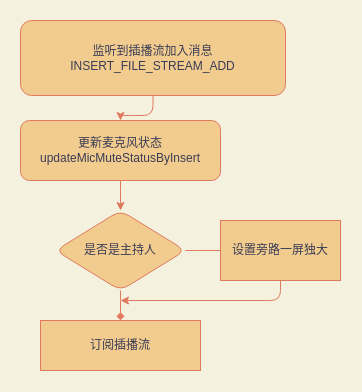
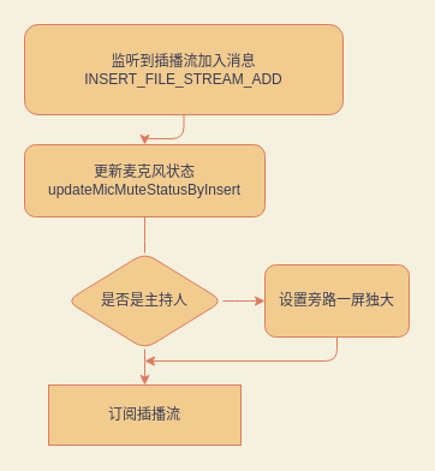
- <mxCell id="10" value="" style="edgeStyle=orthogonalEdgeStyle;curved=0;rounded=1;sketch=0;orthogonalLoop=1;jettySize=auto;html=1;fontColor=#393C56;strokeColor=#E07A5F;fillColor=#F2CC8F;" edge="1" parent="1" source="11" target="6"><mxGeometry relative="1" as="geometry" /></mxCell>
+ <mxCell id="10" value="" style="edgeStyle=orthogonalEdgeStyle;curved=0;rounded=1;sketch=0;orthogonalLoop=1;jettySize=auto;html=1;fontColor=#393C56;strokeColor=#E07A5F;fillColor=#F2CC8F;endArrow=none;" edge="1" parent="1" source="11" target="6"><mxGeometry relative="1" as="geometry" /></mxCell>
- <mxCell id="4" value="" style="edgeStyle=orthogonalEdgeStyle;curved=0;rounded=1;sketch=0;orthogonalLoop=1;jettySize=auto;html=1;fontColor=#393C56;strokeColor=#E07A5F;fillColor=#F2CC8F;endArrow=none;" edge="1" parent="1" source="6" target="8"><mxGeometry relative="1" as="geometry" /></mxCell>
+ <mxCell id="4" value="" style="edgeStyle=orthogonalEdgeStyle;curved=0;rounded=1;sketch=0;orthogonalLoop=1;jettySize=auto;html=1;fontColor=#393C56;strokeColor=#E07A5F;fillColor=#F2CC8F;" edge="1" parent="1" source="6" target="8"><mxGeometry relative="1" as="geometry" /></mxCell>
- <mxCell id="8" value="设置旁路一屏独大" style="whiteSpace=wrap;html=1;fillColor=#F2CC8F;strokeColor=#E07A5F;fontColor=#393C56;sketch=0;rounded=0;" vertex="1" parent="1"><mxGeometry x="220" y="220" width="120" height="60" as="geometry" /></mxCell>
+ <mxCell id="8" value="设置旁路一屏独大" style="whiteSpace=wrap;html=1;fillColor=#F2CC8F;strokeColor=#E07A5F;fontColor=#393C56;rounded=1;sketch=0;" vertex="1" parent="1"><mxGeometry x="220" y="220" width="120" height="60" as="geometry" /></mxCell>
- <mxCell id="5" value="" style="edgeStyle=orthogonalEdgeStyle;curved=0;rounded=1;sketch=0;orthogonalLoop=1;jettySize=auto;html=1;fontColor=#393C56;strokeColor=#E07A5F;fillColor=#F2CC8F;endArrow=diamond;" edge="1" parent="1" source="6" target="9"><mxGeometry relative="1" as="geometry" /></mxCell>
+ <mxCell id="5" value="" style="edgeStyle=orthogonalEdgeStyle;curved=0;rounded=1;sketch=0;orthogonalLoop=1;jettySize=auto;html=1;fontColor=#393C56;strokeColor=#E07A5F;fillColor=#F2CC8F;" edge="1" parent="1" source="6" target="9"><mxGeometry relative="1" as="geometry" /></mxCell>
